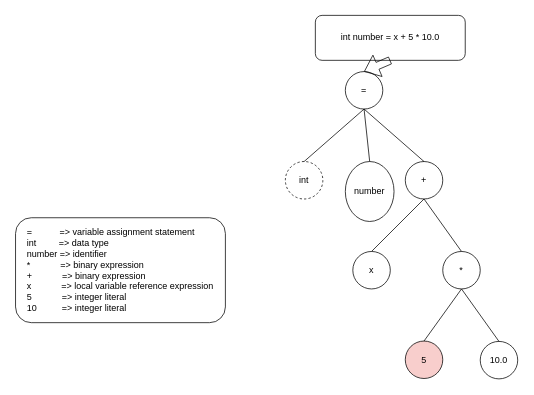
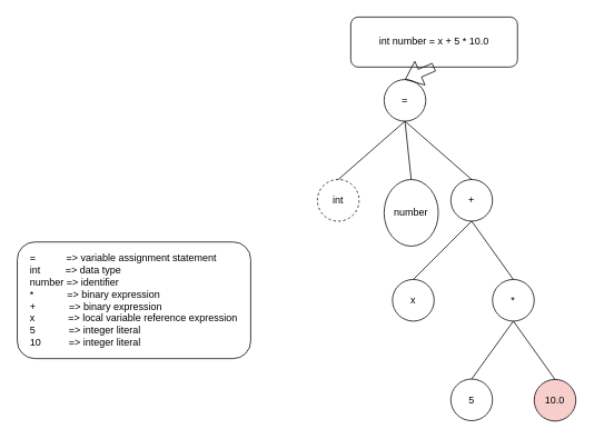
- <mxCell id="8" value="5" style="ellipse;whiteSpace=wrap;html=1;aspect=fixed;fillColor=#f8cecc;" parent="1" vertex="1"><mxGeometry x="540" y="454.5" width="50" height="50" as="geometry" /></mxCell>
+ <mxCell id="8" value="5" style="ellipse;whiteSpace=wrap;html=1;aspect=fixed;" parent="1" vertex="1"><mxGeometry x="540" y="454.5" width="50" height="50" as="geometry" /></mxCell>
- <mxCell id="7" value="10.0" style="ellipse;whiteSpace=wrap;html=1;aspect=fixed;" parent="1" vertex="1"><mxGeometry x="640" y="455" width="50" height="50" as="geometry" /></mxCell>
+ <mxCell id="7" value="10.0" style="ellipse;whiteSpace=wrap;html=1;aspect=fixed;fillColor=#f8cecc;" parent="1" vertex="1"><mxGeometry x="640" y="455" width="50" height="50" as="geometry" /></mxCell>
